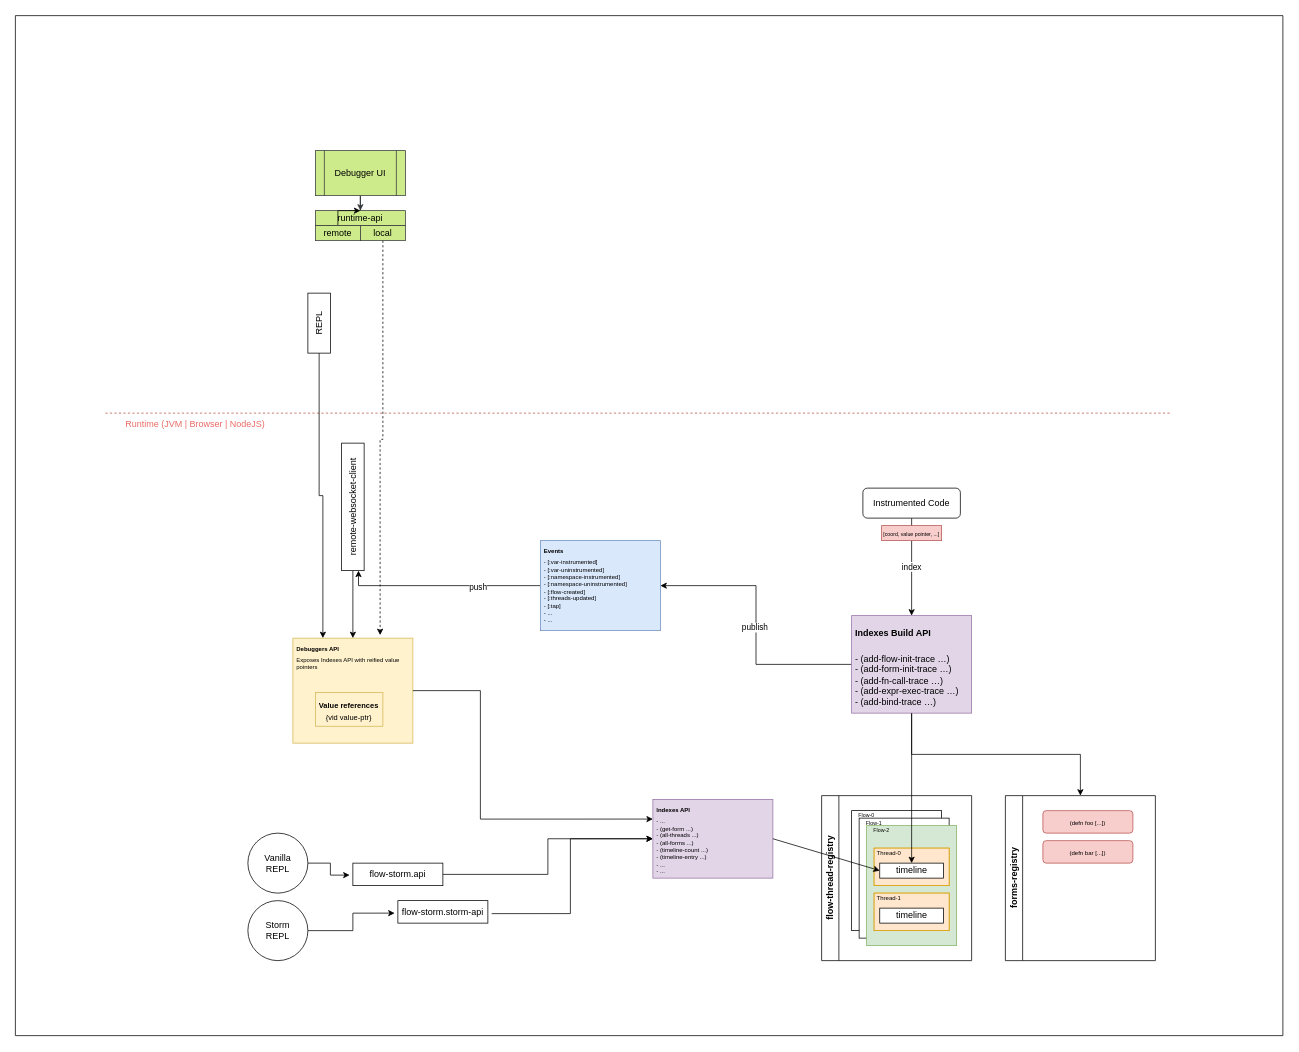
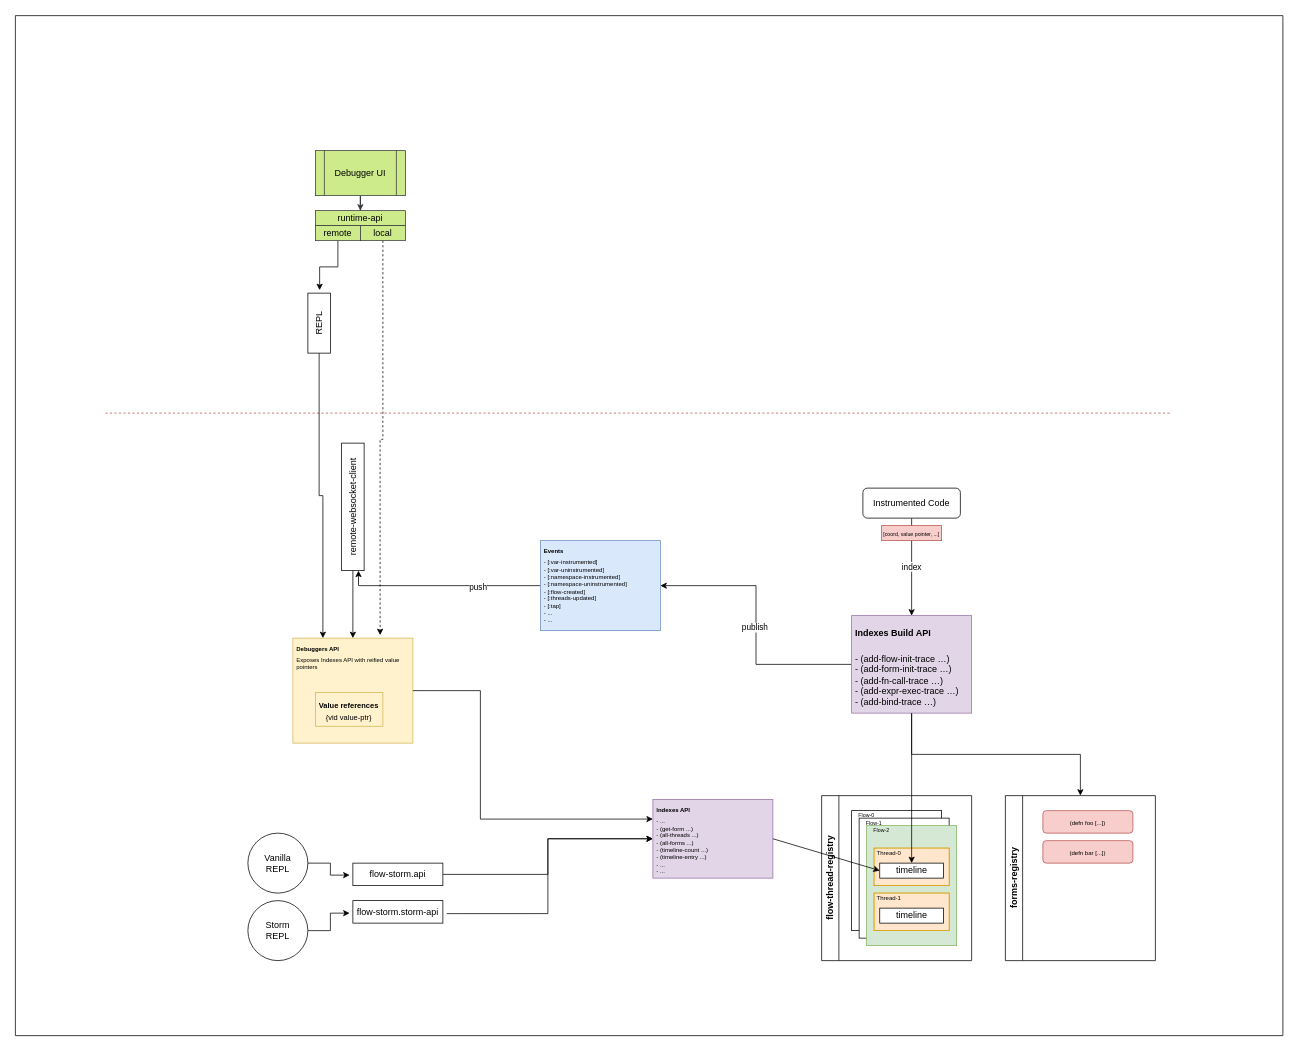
- <mxCell id="50" style="edgeStyle=orthogonalEdgeStyle;rounded=0;orthogonalLoop=1;jettySize=auto;html=1;" parent="1" source="51" target="49" edge="1"><mxGeometry relative="1" as="geometry" /></mxCell>
+ <mxCell id="50" style="edgeStyle=orthogonalEdgeStyle;rounded=0;orthogonalLoop=1;jettySize=auto;html=1;entryX=0.522;entryY=-0.05;entryDx=0;entryDy=0;entryPerimeter=0;" parent="1" source="51" target="55" edge="1"><mxGeometry relative="1" as="geometry" /></mxCell>
- <mxCell id="46" value="Runtime (JVM | Browser | NodeJS)" style="text;html=1;strokeColor=none;fillColor=none;align=center;verticalAlign=middle;whiteSpace=wrap;rounded=0;fontColor=#EA6B66;" parent="1" vertex="1"><mxGeometry x="160" y="550" width="200" height="30" as="geometry" /></mxCell>
- <mxCell id="34" value="flow-storm.storm-api" style="rounded=0;whiteSpace=wrap;html=1;" parent="1" vertex="1"><mxGeometry x="530" y="1200" width="120" height="30" as="geometry" /></mxCell>
+ <mxCell id="34" value="flow-storm.storm-api" style="rounded=0;whiteSpace=wrap;html=1;" parent="1" vertex="1"><mxGeometry x="470" y="1200" width="120" height="30" as="geometry" /></mxCell>
